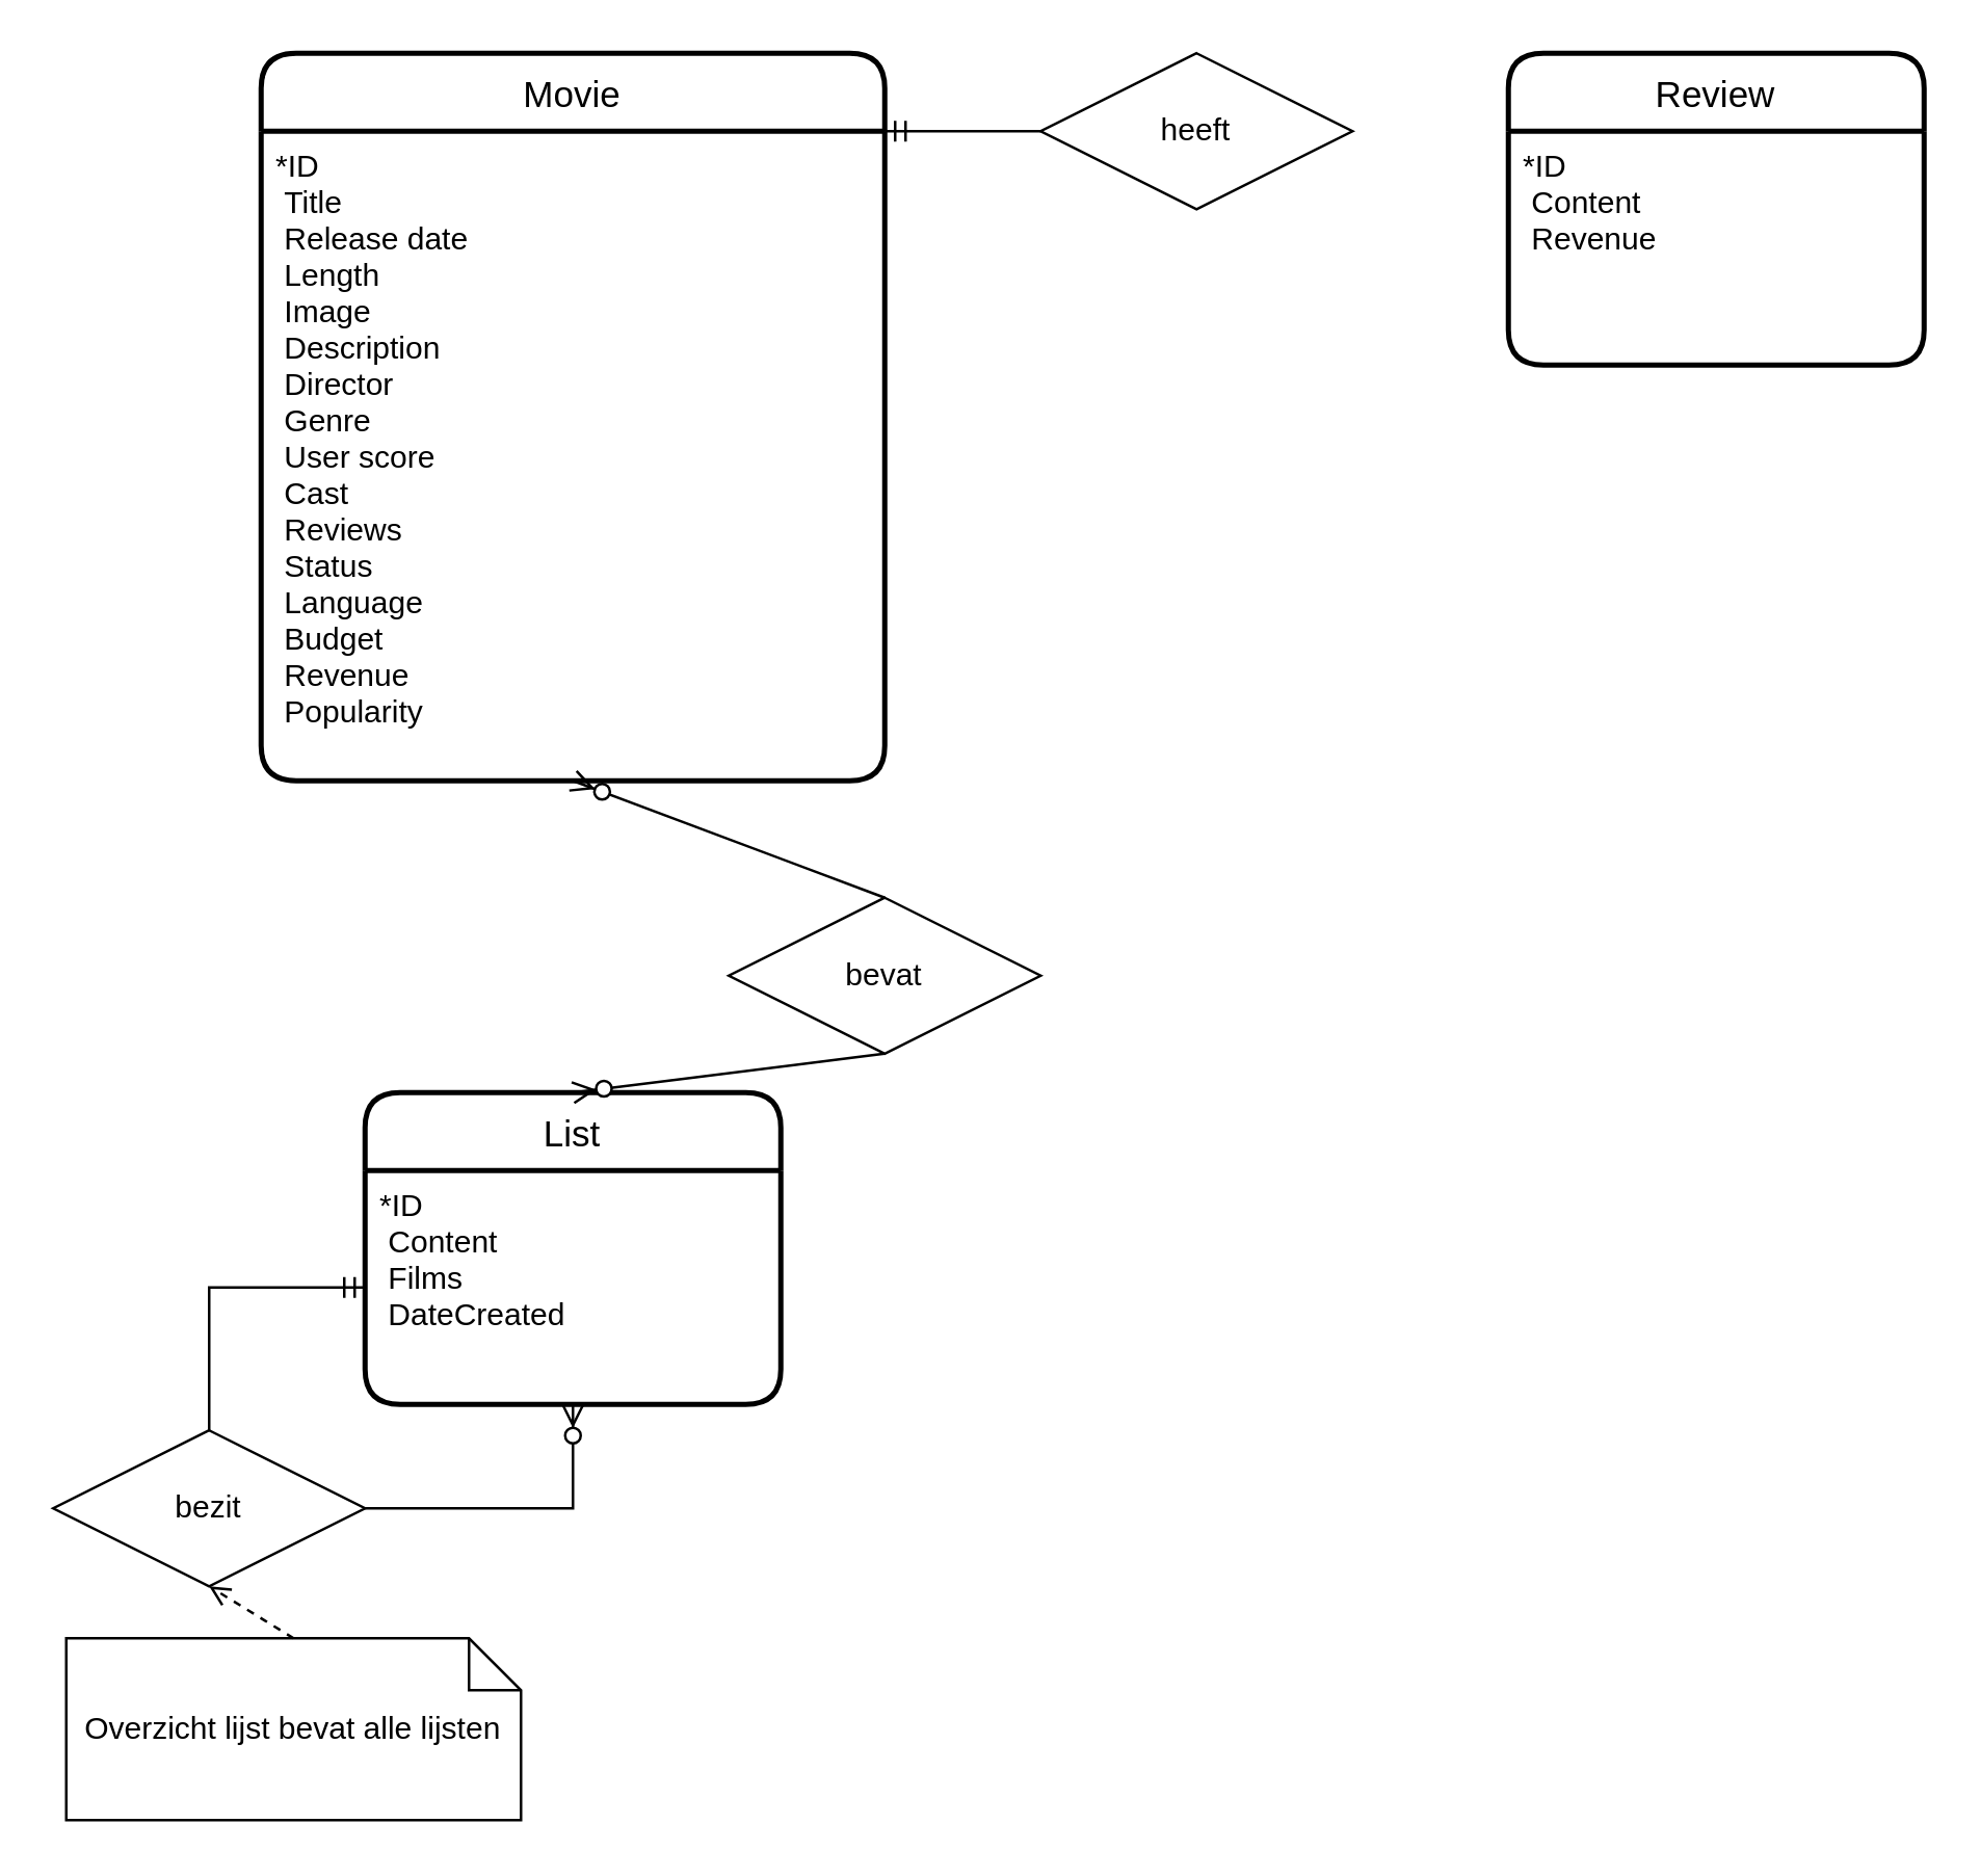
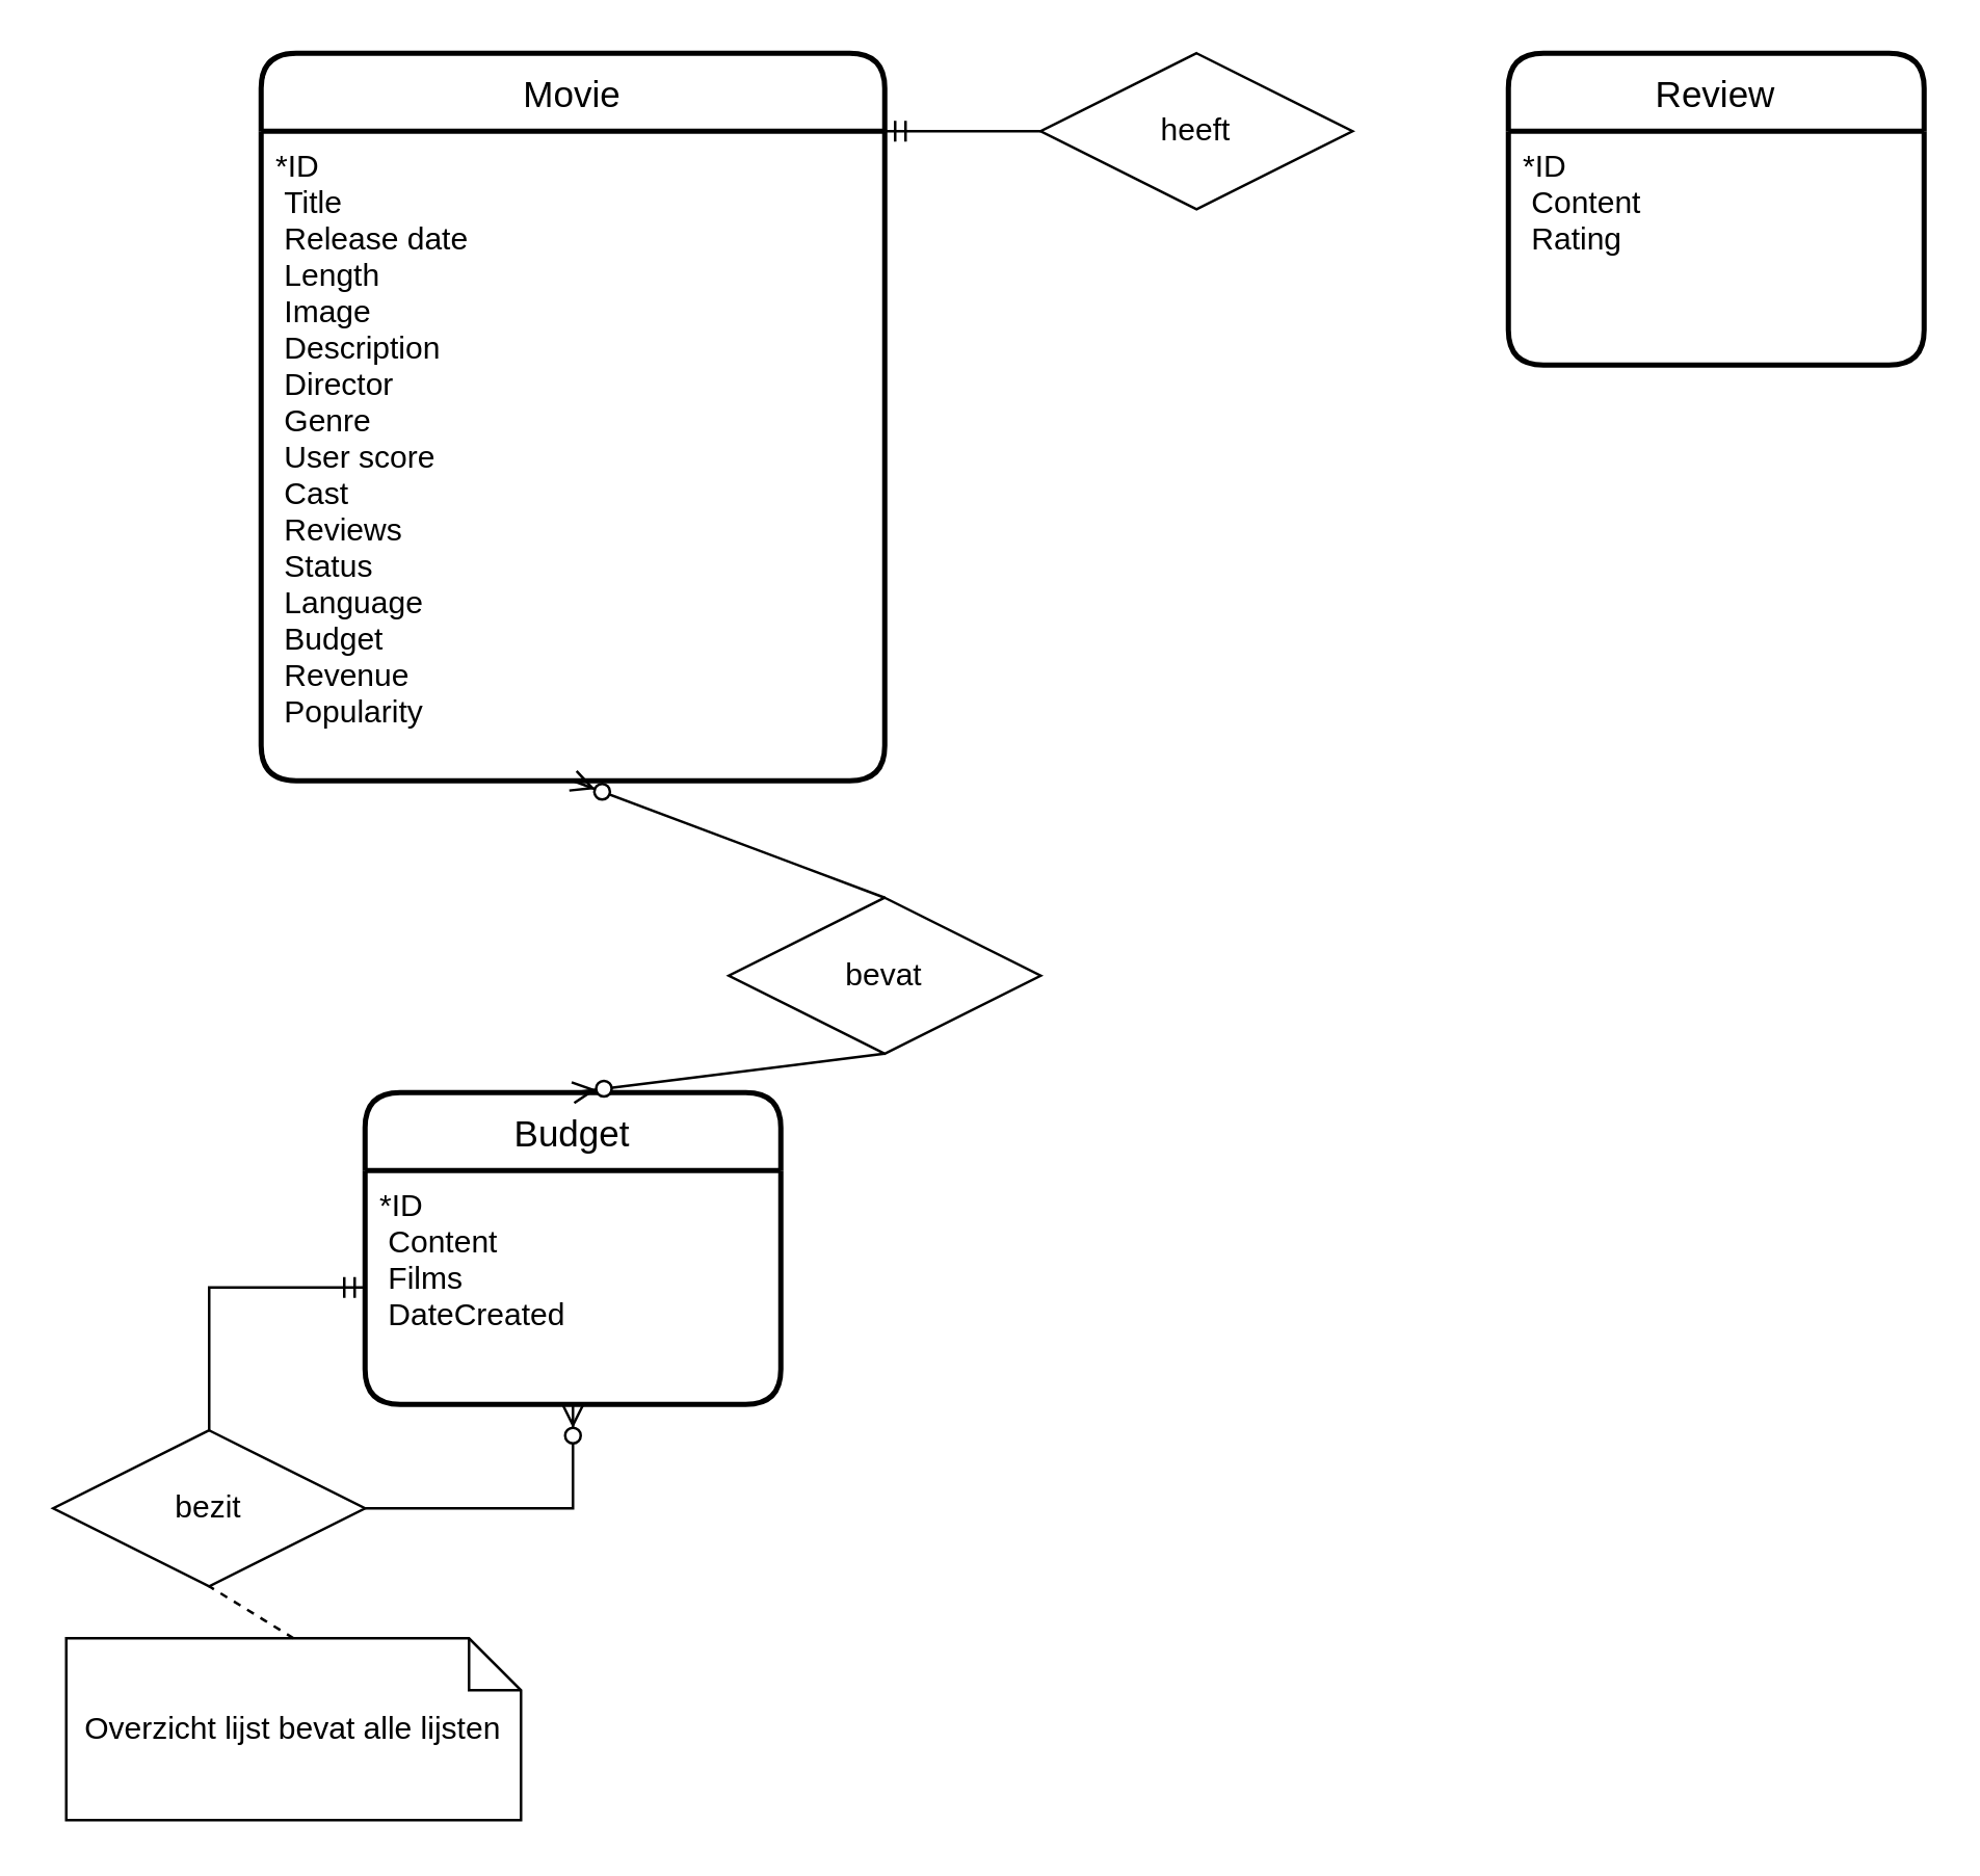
- <mxCell id="5" value="*ID&#10; Content&#10; Revenue&#10;" style="align=left;strokeColor=none;fillColor=none;spacingLeft=4;fontSize=12;verticalAlign=top;resizable=0;rotatable=0;part=1;" parent="4" vertex="1"><mxGeometry y="30" width="160" height="90" as="geometry" /></mxCell>
+ <mxCell id="5" value="*ID&#10; Content&#10; Rating&#10;" style="align=left;strokeColor=none;fillColor=none;spacingLeft=4;fontSize=12;verticalAlign=top;resizable=0;rotatable=0;part=1;" parent="4" vertex="1"><mxGeometry y="30" width="160" height="90" as="geometry" /></mxCell>
- <mxCell id="6" value="List" style="swimlane;childLayout=stackLayout;horizontal=1;startSize=30;horizontalStack=0;rounded=1;fontSize=14;fontStyle=0;strokeWidth=2;resizeParent=0;resizeLast=1;shadow=0;dashed=0;align=center;" parent="1" vertex="1"><mxGeometry x="140" y="420" width="160" height="120" as="geometry" /></mxCell>
+ <mxCell id="6" value="Budget" style="swimlane;childLayout=stackLayout;horizontal=1;startSize=30;horizontalStack=0;rounded=1;fontSize=14;fontStyle=0;strokeWidth=2;resizeParent=0;resizeLast=1;shadow=0;dashed=0;align=center;" parent="1" vertex="1"><mxGeometry x="140" y="420" width="160" height="120" as="geometry" /></mxCell>
- <mxCell id="17" value="" style="endArrow=open;dashed=1;html=1;rounded=0;entryX=0.5;entryY=1;entryDx=0;entryDy=0;exitX=0.5;exitY=0;exitDx=0;exitDy=0;exitPerimeter=0;" parent="1" source="16" target="8" edge="1"><mxGeometry width="50" height="50" relative="1" as="geometry"><mxPoint x="220" y="670" as="sourcePoint" /><mxPoint x="270" y="620" as="targetPoint" /></mxGeometry></mxCell>
+ <mxCell id="17" value="" style="endArrow=none;dashed=1;html=1;rounded=0;entryX=0.5;entryY=1;entryDx=0;entryDy=0;exitX=0.5;exitY=0;exitDx=0;exitDy=0;exitPerimeter=0;" parent="1" source="16" target="8" edge="1"><mxGeometry width="50" height="50" relative="1" as="geometry"><mxPoint x="220" y="670" as="sourcePoint" /><mxPoint x="270" y="620" as="targetPoint" /></mxGeometry></mxCell>
